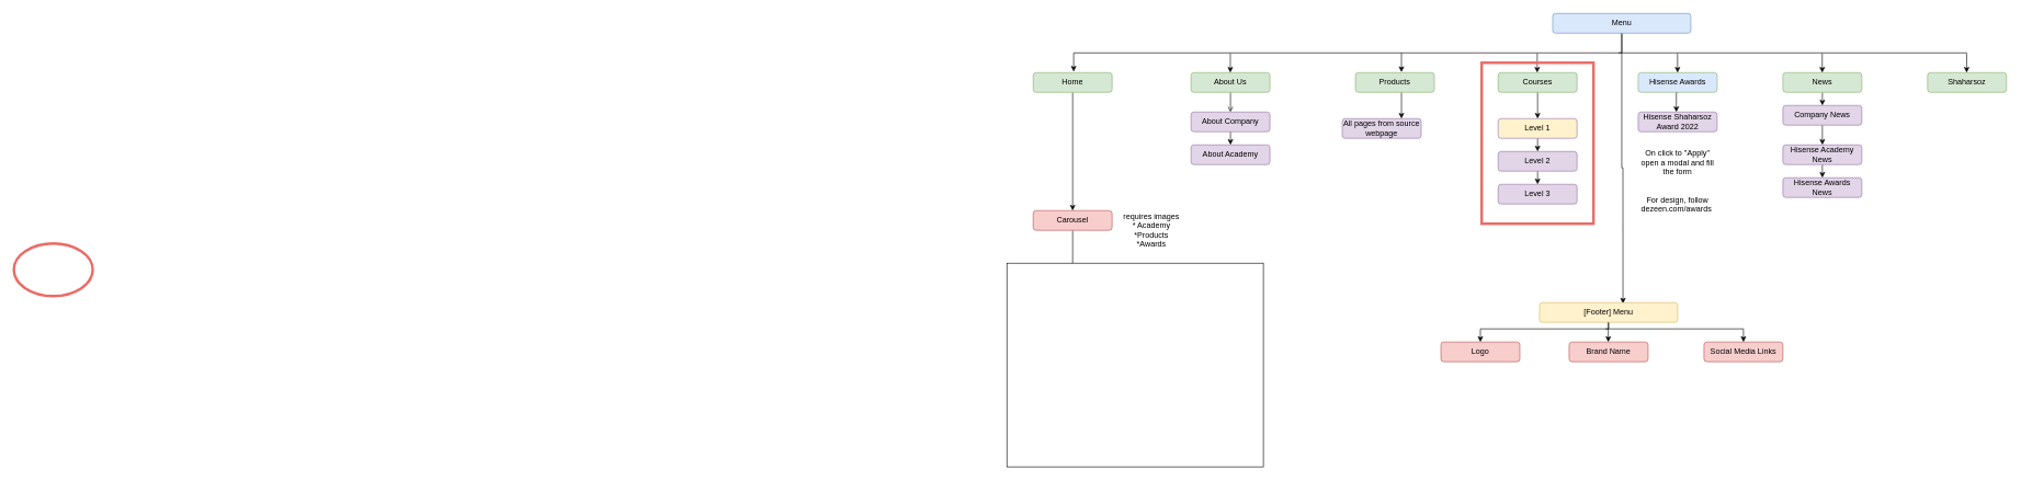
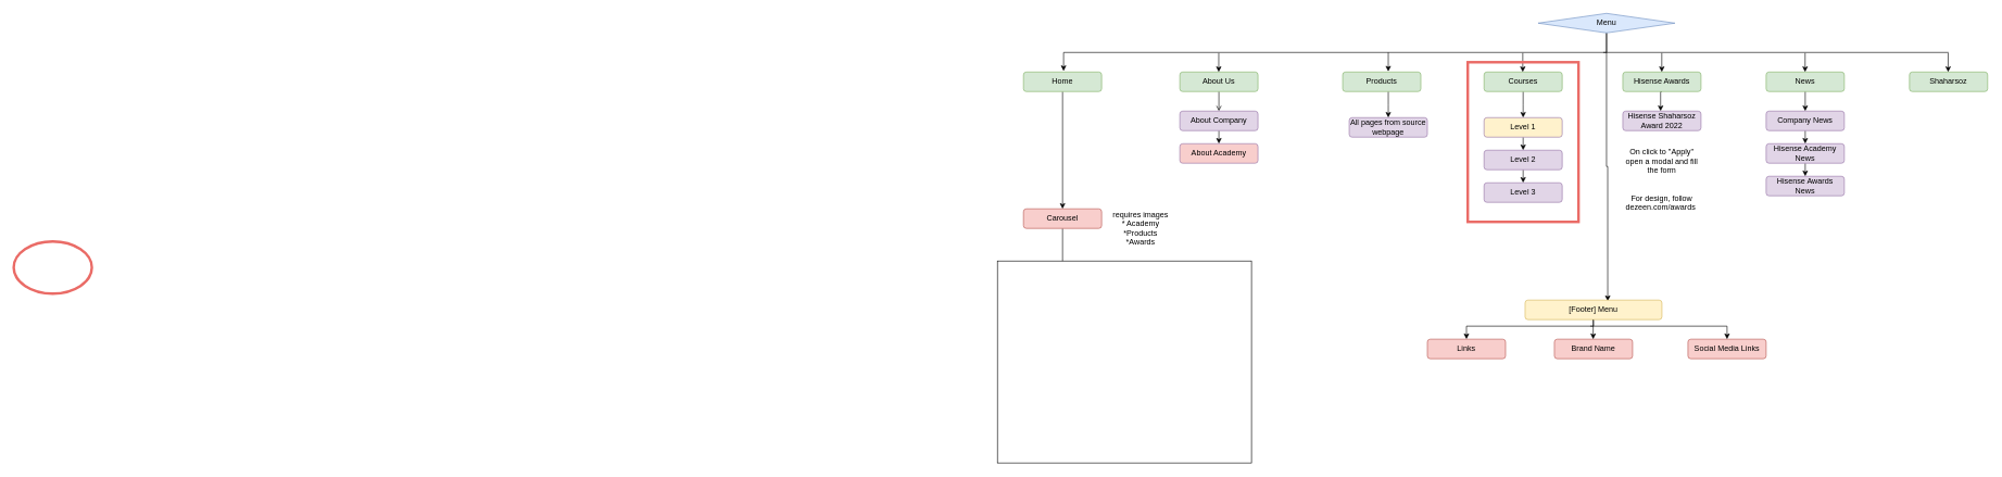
- <mxCell id="4" value="Menu" style="rounded=1;whiteSpace=wrap;html=1;fillColor=#dae8fc;strokeColor=#6c8ebf;" parent="1" vertex="1"><mxGeometry x="2360" y="20" width="210" height="30" as="geometry" /></mxCell>
+ <mxCell id="4" value="Menu" style="rhombus;whiteSpace=wrap;html=1;fillColor=#dae8fc;strokeColor=#6c8ebf;" parent="1" vertex="1"><mxGeometry x="2360" y="20" width="210" height="30" as="geometry" /></mxCell>
- <mxCell id="12" value="Hisense Awards" style="rounded=1;whiteSpace=wrap;html=1;fillColor=#dae8fc;strokeColor=#82b366;" parent="1" vertex="1"><mxGeometry x="2490" y="110" width="120" height="30" as="geometry" /></mxCell>
+ <mxCell id="12" value="Hisense Awards" style="rounded=1;whiteSpace=wrap;html=1;fillColor=#d5e8d4;strokeColor=#82b366;" parent="1" vertex="1"><mxGeometry x="2490" y="110" width="120" height="30" as="geometry" /></mxCell>
- <mxCell id="36" value="Company News" style="rounded=1;whiteSpace=wrap;html=1;fillColor=#e1d5e7;strokeColor=#9673a6;" parent="1" vertex="1"><mxGeometry x="2710" y="160" width="120" height="30" as="geometry" /></mxCell>
+ <mxCell id="36" value="Company News" style="rounded=1;whiteSpace=wrap;html=1;fillColor=#e1d5e7;strokeColor=#9673a6;" parent="1" vertex="1"><mxGeometry x="2710" y="170" width="120" height="30" as="geometry" /></mxCell>
- <mxCell id="19" value="All pages from source webpage" style="rounded=1;whiteSpace=wrap;html=1;fillColor=#e1d5e7;strokeColor=#9673a6;" parent="1" vertex="1"><mxGeometry x="2040" y="180" width="120" height="30" as="geometry" /></mxCell>
+ <mxCell id="19" value="All pages from source webpage" style="rounded=1;whiteSpace=wrap;html=1;fillColor=#e1d5e7;strokeColor=#9673a6;" parent="1" vertex="1"><mxGeometry x="2070" y="180" width="120" height="30" as="geometry" /></mxCell>
- <mxCell id="18" value="About Academy" style="rounded=1;whiteSpace=wrap;html=1;fillColor=#e1d5e7;strokeColor=#9673a6;" parent="1" vertex="1"><mxGeometry x="1810" y="220" width="120" height="30" as="geometry" /></mxCell>
+ <mxCell id="18" value="About Academy" style="rounded=1;whiteSpace=wrap;html=1;fillColor=#f8cecc;strokeColor=#9673a6;" parent="1" vertex="1"><mxGeometry x="1810" y="220" width="120" height="30" as="geometry" /></mxCell>
- <mxCell id="40" value="Logo" style="rounded=1;whiteSpace=wrap;html=1;fillColor=#f8cecc;strokeColor=#b85450;" parent="1" vertex="1"><mxGeometry x="2190" y="520" width="120" height="30" as="geometry" /></mxCell>
+ <mxCell id="40" value="Links" style="rounded=1;whiteSpace=wrap;html=1;fillColor=#f8cecc;strokeColor=#b85450;" parent="1" vertex="1"><mxGeometry x="2190" y="520" width="120" height="30" as="geometry" /></mxCell>
